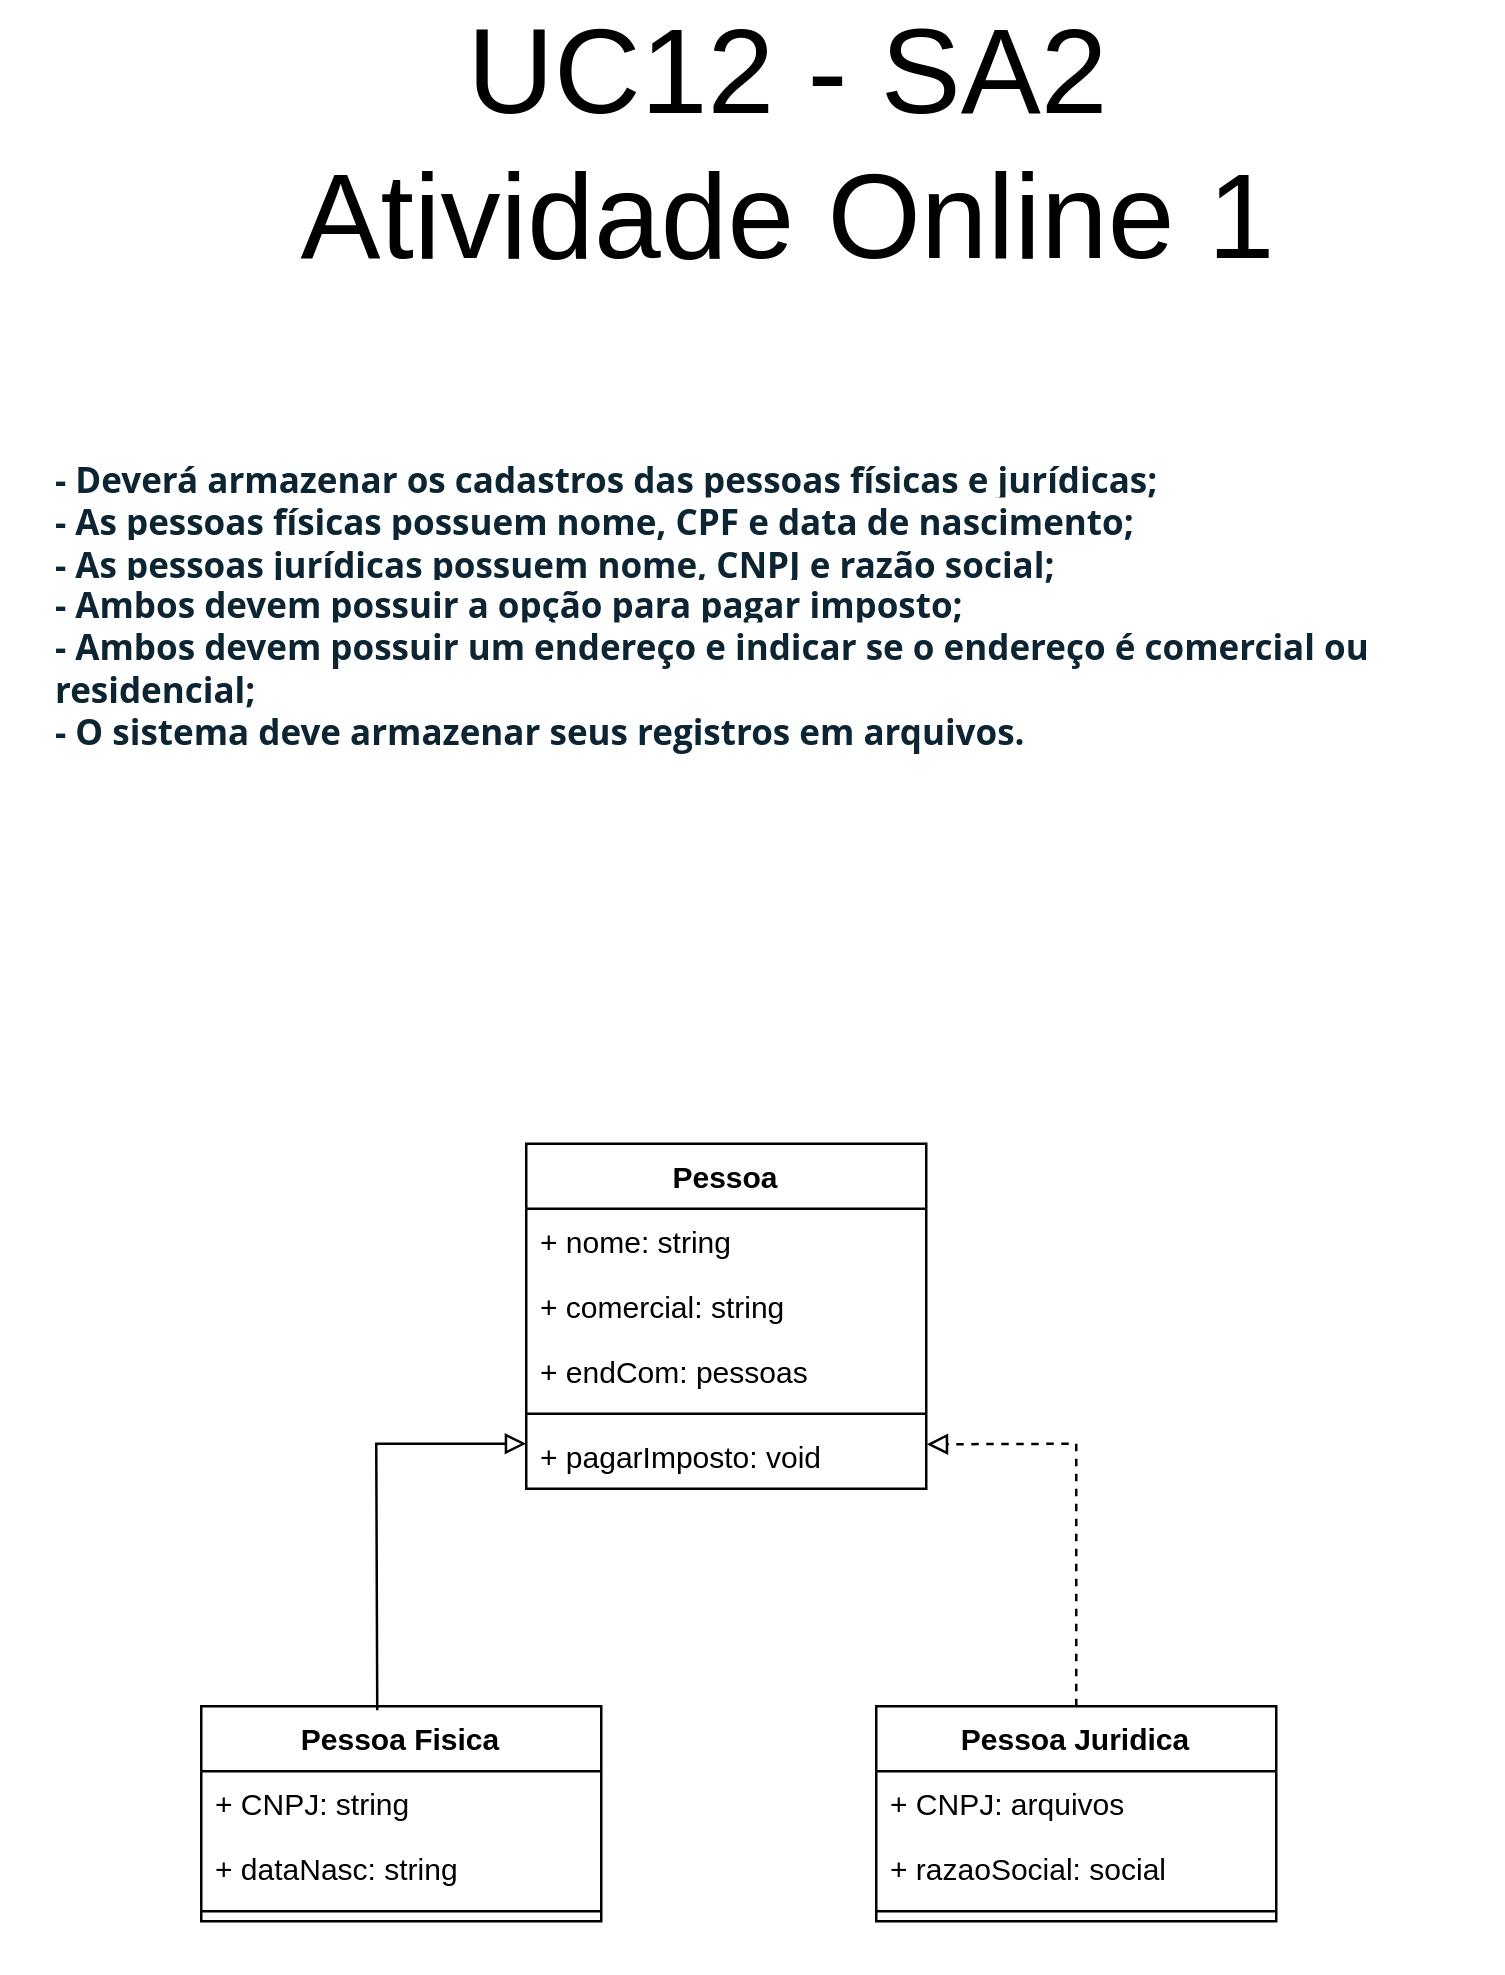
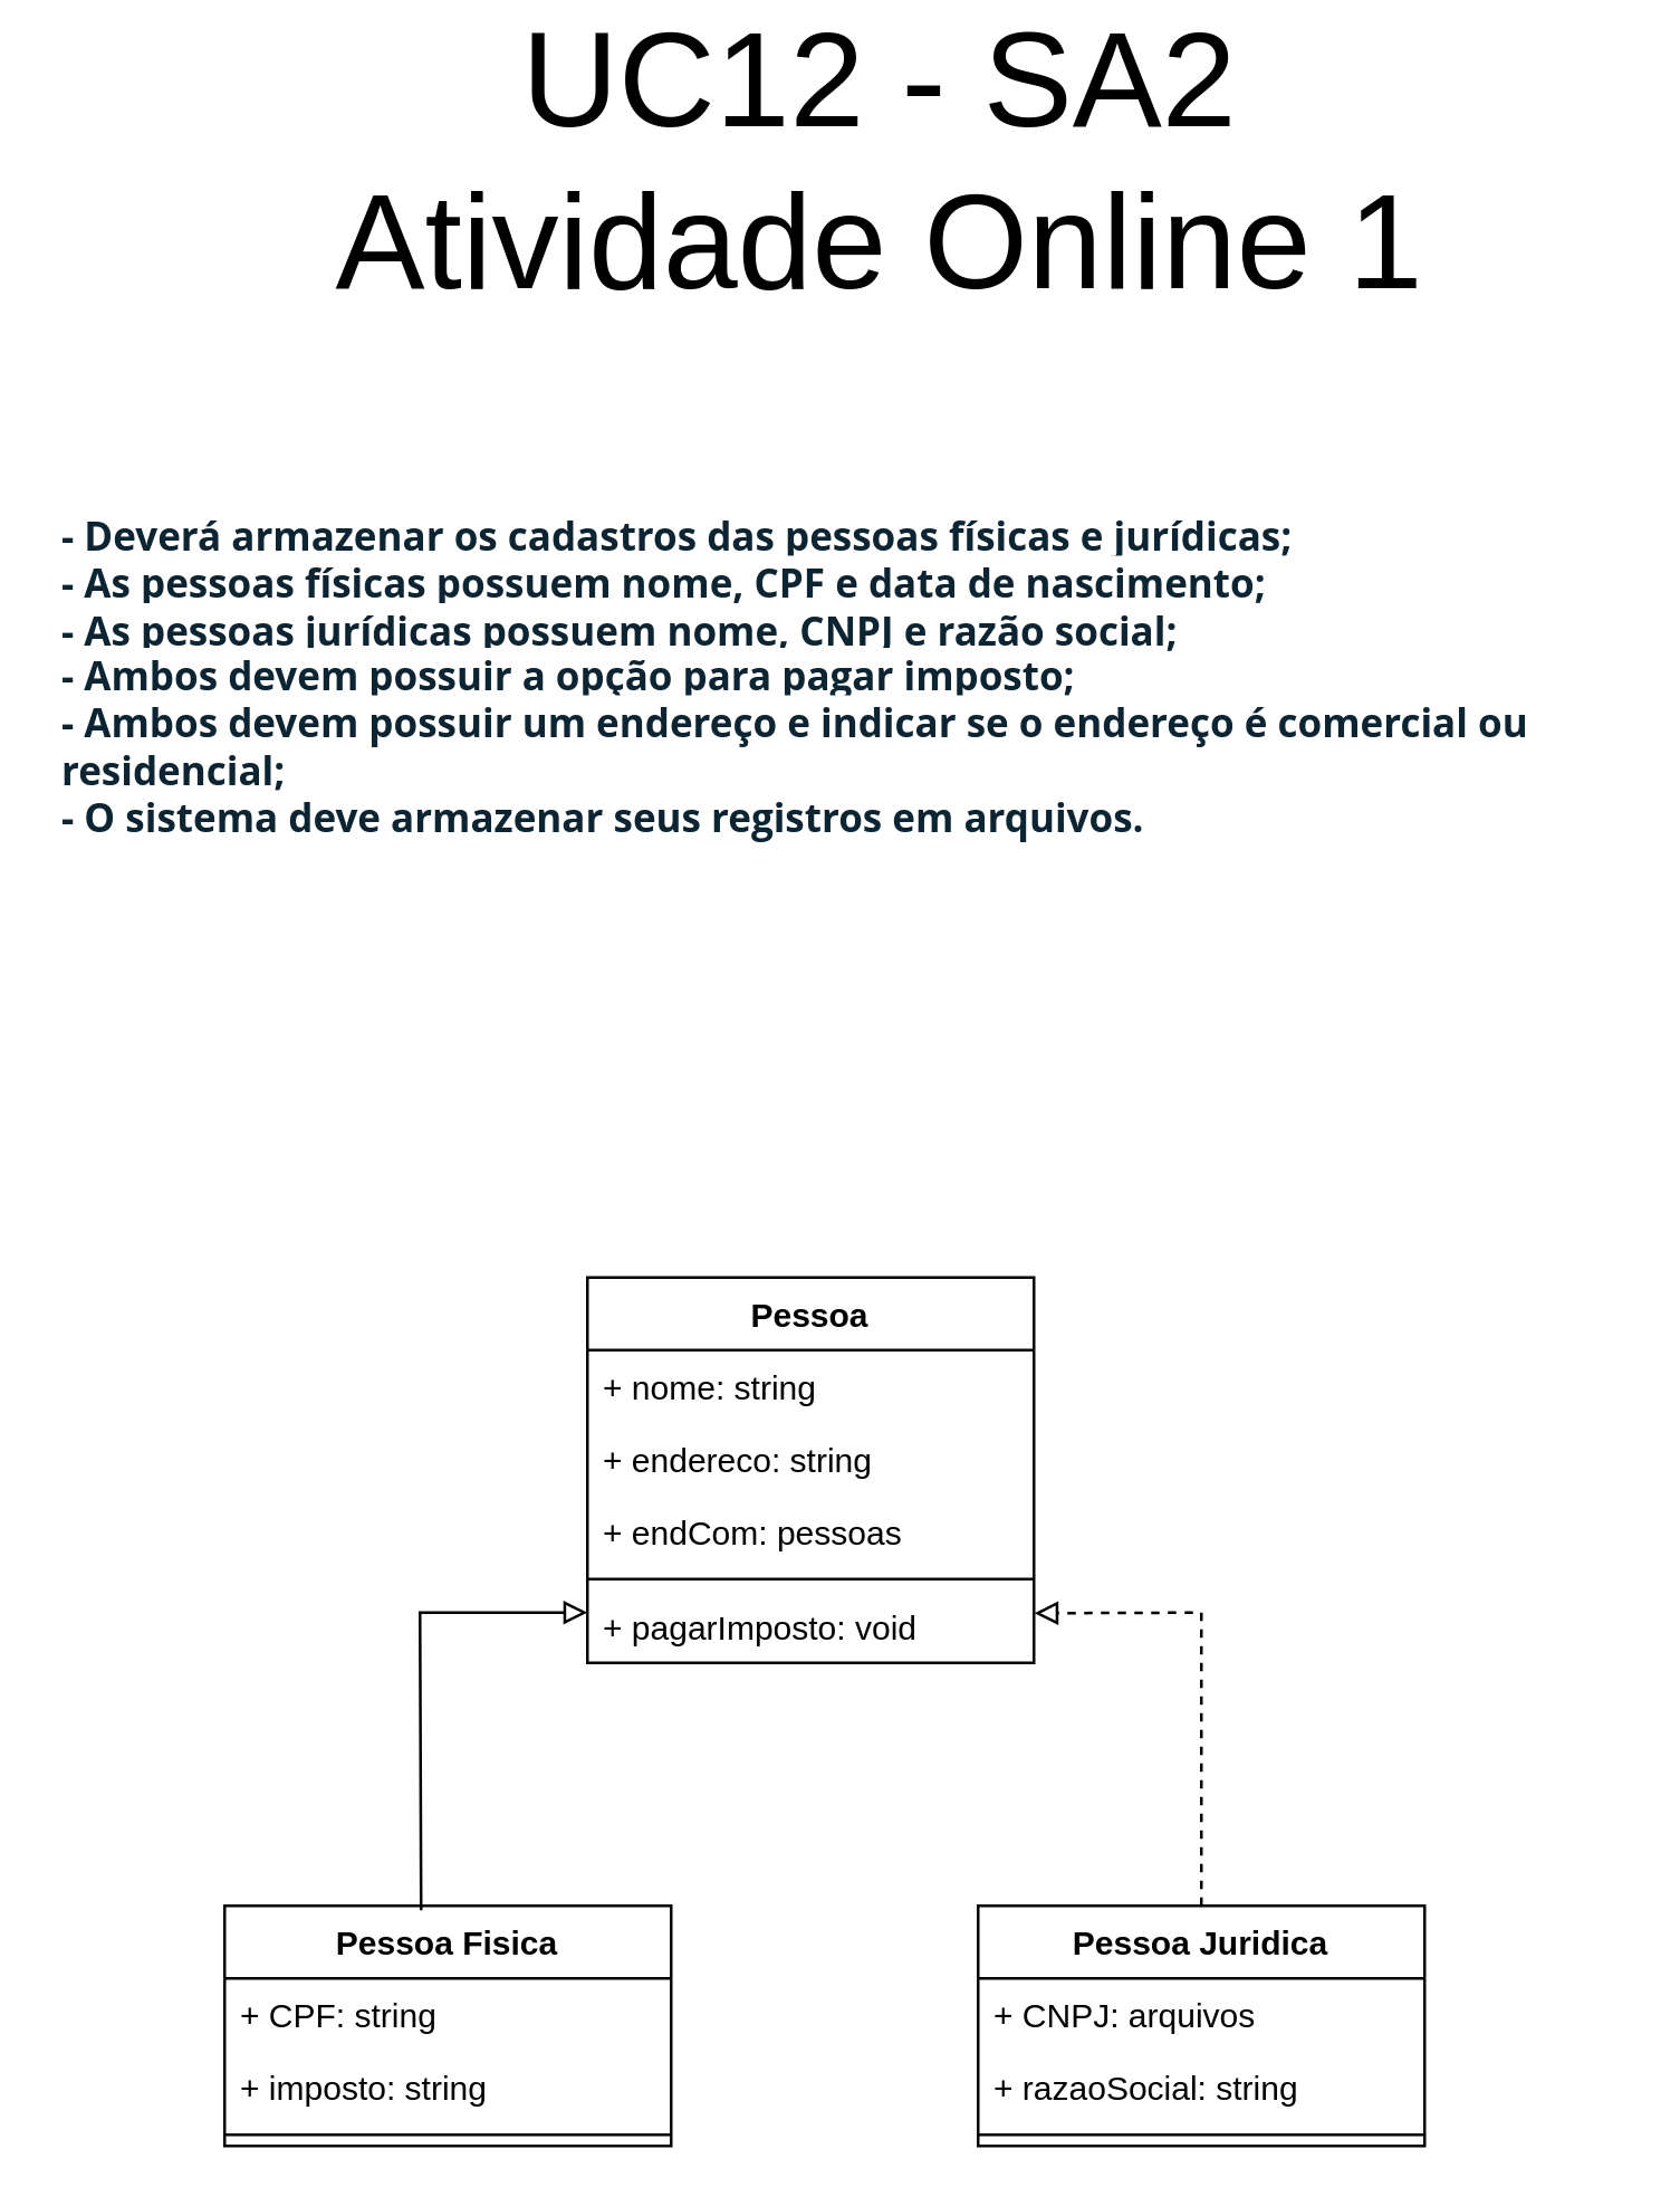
- <mxCell id="4" value="+ comercial: string" style="text;strokeColor=none;fillColor=none;align=left;verticalAlign=top;spacingLeft=4;spacingRight=4;overflow=hidden;rotatable=0;points=[[0,0.5],[1,0.5]];portConstraint=eastwest;" parent="2" vertex="1"><mxGeometry y="52" width="160" height="26" as="geometry" /></mxCell>
+ <mxCell id="4" value="+ endereco: string" style="text;strokeColor=none;fillColor=none;align=left;verticalAlign=top;spacingLeft=4;spacingRight=4;overflow=hidden;rotatable=0;points=[[0,0.5],[1,0.5]];portConstraint=eastwest;" parent="2" vertex="1"><mxGeometry y="52" width="160" height="26" as="geometry" /></mxCell>
- <mxCell id="9" value="+ CNPJ: string" style="text;strokeColor=none;fillColor=none;align=left;verticalAlign=top;spacingLeft=4;spacingRight=4;overflow=hidden;rotatable=0;points=[[0,0.5],[1,0.5]];portConstraint=eastwest;" parent="8" vertex="1"><mxGeometry y="26" width="160" height="26" as="geometry" /></mxCell>
+ <mxCell id="9" value="+ CPF: string" style="text;strokeColor=none;fillColor=none;align=left;verticalAlign=top;spacingLeft=4;spacingRight=4;overflow=hidden;rotatable=0;points=[[0,0.5],[1,0.5]];portConstraint=eastwest;" parent="8" vertex="1"><mxGeometry y="26" width="160" height="26" as="geometry" /></mxCell>
- <mxCell id="10" value="+ dataNasc: string" style="text;strokeColor=none;fillColor=none;align=left;verticalAlign=top;spacingLeft=4;spacingRight=4;overflow=hidden;rotatable=0;points=[[0,0.5],[1,0.5]];portConstraint=eastwest;" parent="8" vertex="1"><mxGeometry y="52" width="160" height="26" as="geometry" /></mxCell>
+ <mxCell id="10" value="+ imposto: string" style="text;strokeColor=none;fillColor=none;align=left;verticalAlign=top;spacingLeft=4;spacingRight=4;overflow=hidden;rotatable=0;points=[[0,0.5],[1,0.5]];portConstraint=eastwest;" parent="8" vertex="1"><mxGeometry y="52" width="160" height="26" as="geometry" /></mxCell>
- <mxCell id="14" value="+ razaoSocial: social" style="text;strokeColor=none;fillColor=none;align=left;verticalAlign=top;spacingLeft=4;spacingRight=4;overflow=hidden;rotatable=0;points=[[0,0.5],[1,0.5]];portConstraint=eastwest;" parent="12" vertex="1"><mxGeometry y="52" width="160" height="26" as="geometry" /></mxCell>
+ <mxCell id="14" value="+ razaoSocial: string" style="text;strokeColor=none;fillColor=none;align=left;verticalAlign=top;spacingLeft=4;spacingRight=4;overflow=hidden;rotatable=0;points=[[0,0.5],[1,0.5]];portConstraint=eastwest;" parent="12" vertex="1"><mxGeometry y="52" width="160" height="26" as="geometry" /></mxCell>
